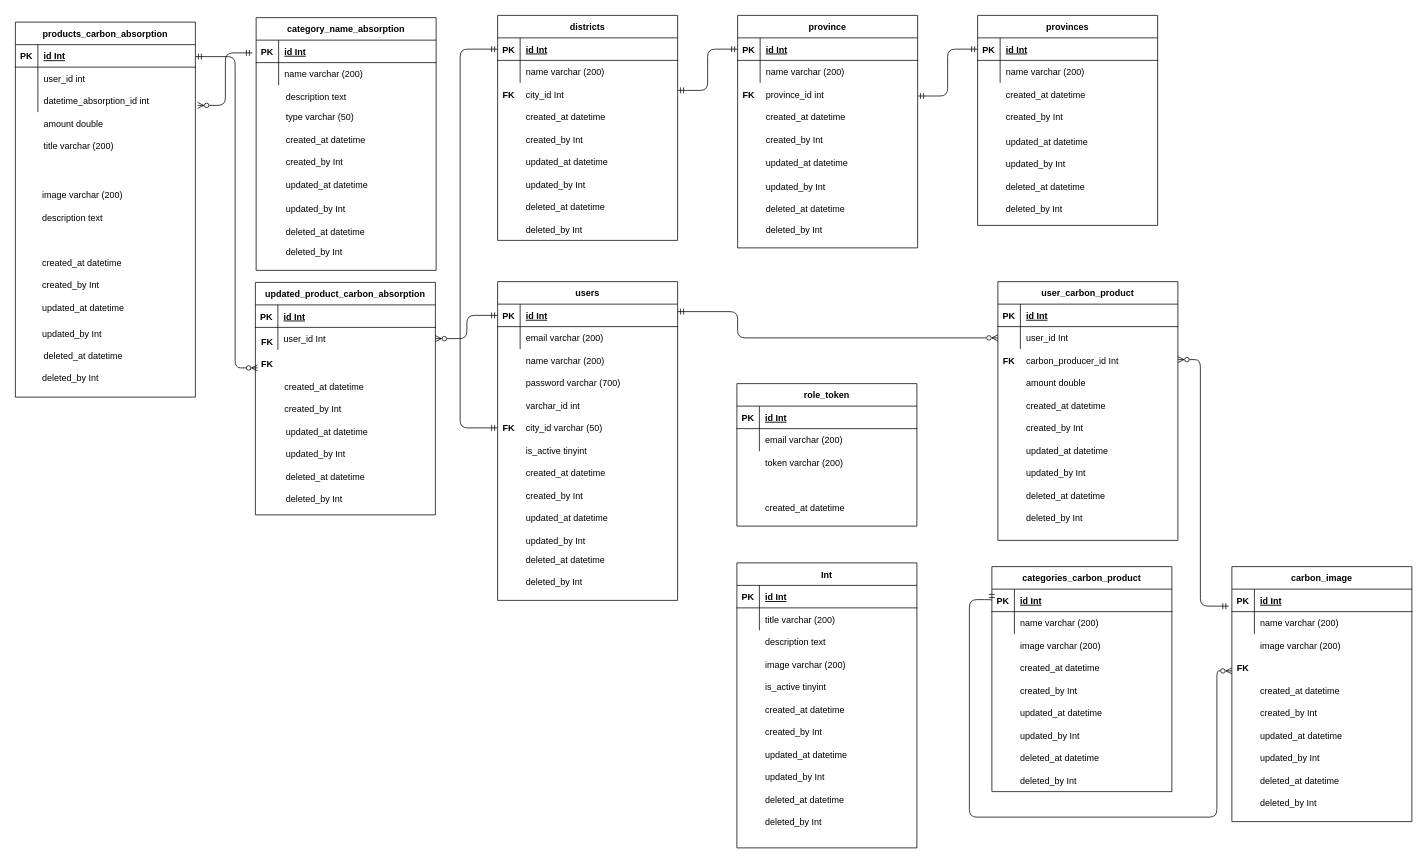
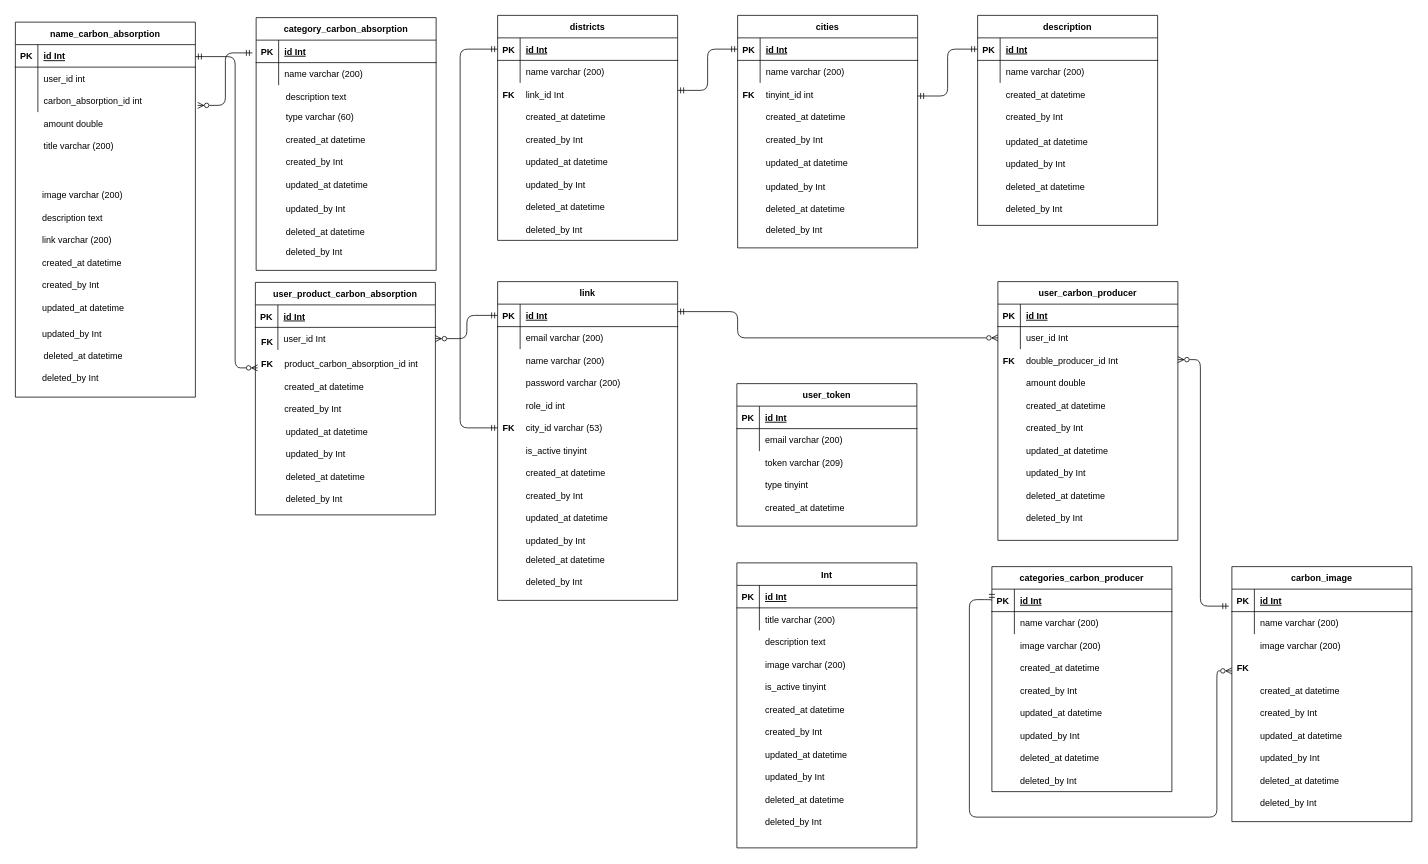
- <mxCell id="20" value="province" style="shape=table;startSize=30;container=1;collapsible=1;childLayout=tableLayout;fixedRows=1;rowLines=0;fontStyle=1;align=center;resizeLast=1;" vertex="1" parent="1"><mxGeometry x="983" y="20" width="240" height="310" as="geometry" /></mxCell>
+ <mxCell id="20" value="cities" style="shape=table;startSize=30;container=1;collapsible=1;childLayout=tableLayout;fixedRows=1;rowLines=0;fontStyle=1;align=center;resizeLast=1;" vertex="1" parent="1"><mxGeometry x="983" y="20" width="240" height="310" as="geometry" /></mxCell>
- <mxCell id="28" value="provinces" style="shape=table;startSize=30;container=1;collapsible=1;childLayout=tableLayout;fixedRows=1;rowLines=0;fontStyle=1;align=center;resizeLast=1;" vertex="1" parent="1"><mxGeometry x="1303" y="20" width="240" height="280" as="geometry" /></mxCell>
+ <mxCell id="28" value="description" style="shape=table;startSize=30;container=1;collapsible=1;childLayout=tableLayout;fixedRows=1;rowLines=0;fontStyle=1;align=center;resizeLast=1;" vertex="1" parent="1"><mxGeometry x="1303" y="20" width="240" height="280" as="geometry" /></mxCell>
- <mxCell id="64" value="category_name_absorption" style="shape=table;startSize=30;container=1;collapsible=1;childLayout=tableLayout;fixedRows=1;rowLines=0;fontStyle=1;align=center;resizeLast=1;" vertex="1" parent="1"><mxGeometry x="341" y="23" width="240" height="337" as="geometry" /></mxCell>
+ <mxCell id="64" value="category_carbon_absorption" style="shape=table;startSize=30;container=1;collapsible=1;childLayout=tableLayout;fixedRows=1;rowLines=0;fontStyle=1;align=center;resizeLast=1;" vertex="1" parent="1"><mxGeometry x="341" y="23" width="240" height="337" as="geometry" /></mxCell>
- <mxCell id="176" value="products_carbon_absorption" style="shape=table;startSize=30;container=1;collapsible=1;childLayout=tableLayout;fixedRows=1;rowLines=0;fontStyle=1;align=center;resizeLast=1;" vertex="1" parent="1"><mxGeometry x="20" y="29" width="240" height="500" as="geometry" /></mxCell>
+ <mxCell id="176" value="name_carbon_absorption" style="shape=table;startSize=30;container=1;collapsible=1;childLayout=tableLayout;fixedRows=1;rowLines=0;fontStyle=1;align=center;resizeLast=1;" vertex="1" parent="1"><mxGeometry x="20" y="29" width="240" height="500" as="geometry" /></mxCell>
- <mxCell id="19" value="city_id Int" style="shape=partialRectangle;overflow=hidden;connectable=0;fillColor=none;top=0;left=0;bottom=0;right=0;align=left;spacingLeft=6;" vertex="1" parent="1"><mxGeometry x="693" y="110" width="220" height="30" as="geometry"><mxRectangle width="220" height="30" as="alternateBounds" /></mxGeometry></mxCell>
+ <mxCell id="19" value="link_id Int" style="shape=partialRectangle;overflow=hidden;connectable=0;fillColor=none;top=0;left=0;bottom=0;right=0;align=left;spacingLeft=6;" vertex="1" parent="1"><mxGeometry x="693" y="110" width="220" height="30" as="geometry"><mxRectangle width="220" height="30" as="alternateBounds" /></mxGeometry></mxCell>
- <mxCell id="27" value="province_id int" style="shape=partialRectangle;overflow=hidden;connectable=0;fillColor=none;top=0;left=0;bottom=0;right=0;align=left;spacingLeft=6;" vertex="1" parent="1"><mxGeometry x="1013" y="110" width="210" height="30" as="geometry"><mxRectangle width="210" height="30" as="alternateBounds" /></mxGeometry></mxCell>
+ <mxCell id="27" value="tinyint_id int" style="shape=partialRectangle;overflow=hidden;connectable=0;fillColor=none;top=0;left=0;bottom=0;right=0;align=left;spacingLeft=6;" vertex="1" parent="1"><mxGeometry x="1013" y="110" width="210" height="30" as="geometry"><mxRectangle width="210" height="30" as="alternateBounds" /></mxGeometry></mxCell>
- <mxCell id="190" value="datetime_absorption_id int" style="shape=partialRectangle;overflow=hidden;connectable=0;fillColor=none;top=0;left=0;bottom=0;right=0;align=left;spacingLeft=6;" vertex="1" parent="1"><mxGeometry x="50" y="119" width="210" height="30" as="geometry"><mxRectangle width="210" height="30" as="alternateBounds" /></mxGeometry></mxCell>
+ <mxCell id="190" value="carbon_absorption_id int" style="shape=partialRectangle;overflow=hidden;connectable=0;fillColor=none;top=0;left=0;bottom=0;right=0;align=left;spacingLeft=6;" vertex="1" parent="1"><mxGeometry x="50" y="119" width="210" height="30" as="geometry"><mxRectangle width="210" height="30" as="alternateBounds" /></mxGeometry></mxCell>
- <mxCell id="72" value="type varchar (50)" style="shape=partialRectangle;overflow=hidden;connectable=0;fillColor=none;top=0;left=0;bottom=0;right=0;align=left;spacingLeft=6;" vertex="1" parent="1"><mxGeometry x="373" y="140" width="210" height="30" as="geometry"><mxRectangle width="210" height="30" as="alternateBounds" /></mxGeometry></mxCell>
+ <mxCell id="72" value="type varchar (60)" style="shape=partialRectangle;overflow=hidden;connectable=0;fillColor=none;top=0;left=0;bottom=0;right=0;align=left;spacingLeft=6;" vertex="1" parent="1"><mxGeometry x="373" y="140" width="210" height="30" as="geometry"><mxRectangle width="210" height="30" as="alternateBounds" /></mxGeometry></mxCell>
+ <mxCell id="188" value="link varchar (200)" style="shape=partialRectangle;overflow=hidden;connectable=0;fillColor=none;top=0;left=0;bottom=0;right=0;align=left;spacingLeft=6;" vertex="1" parent="1"><mxGeometry x="48" y="304" width="210" height="30" as="geometry"><mxRectangle width="210" height="30" as="alternateBounds" /></mxGeometry></mxCell>
- <mxCell id="2" value="users" style="shape=table;startSize=30;container=1;collapsible=1;childLayout=tableLayout;fixedRows=1;rowLines=0;fontStyle=1;align=center;resizeLast=1;" vertex="1" parent="1"><mxGeometry x="663" y="375" width="240" height="425" as="geometry" /></mxCell>
+ <mxCell id="2" value="link" style="shape=table;startSize=30;container=1;collapsible=1;childLayout=tableLayout;fixedRows=1;rowLines=0;fontStyle=1;align=center;resizeLast=1;" vertex="1" parent="1"><mxGeometry x="663" y="375" width="240" height="425" as="geometry" /></mxCell>
- <mxCell id="55" value="user_carbon_product" style="shape=table;startSize=30;container=1;collapsible=1;childLayout=tableLayout;fixedRows=1;rowLines=0;fontStyle=1;align=center;resizeLast=1;" vertex="1" parent="1"><mxGeometry x="1330" y="375" width="240" height="345" as="geometry" /></mxCell>
+ <mxCell id="55" value="user_carbon_producer" style="shape=table;startSize=30;container=1;collapsible=1;childLayout=tableLayout;fixedRows=1;rowLines=0;fontStyle=1;align=center;resizeLast=1;" vertex="1" parent="1"><mxGeometry x="1330" y="375" width="240" height="345" as="geometry" /></mxCell>
- <mxCell id="73" value="updated_product_carbon_absorption" style="shape=table;startSize=30;container=1;collapsible=1;childLayout=tableLayout;fixedRows=1;rowLines=0;fontStyle=1;align=center;resizeLast=1;" vertex="1" parent="1"><mxGeometry x="340" y="376" width="240" height="310" as="geometry" /></mxCell>
+ <mxCell id="73" value="user_product_carbon_absorption" style="shape=table;startSize=30;container=1;collapsible=1;childLayout=tableLayout;fixedRows=1;rowLines=0;fontStyle=1;align=center;resizeLast=1;" vertex="1" parent="1"><mxGeometry x="340" y="376" width="240" height="310" as="geometry" /></mxCell>
- <mxCell id="62" value="carbon_producer_id Int" style="shape=partialRectangle;overflow=hidden;connectable=0;fillColor=none;top=0;left=0;bottom=0;right=0;align=left;spacingLeft=6;" vertex="1" parent="1"><mxGeometry x="1360" y="465" width="210" height="30" as="geometry"><mxRectangle width="210" height="30" as="alternateBounds" /></mxGeometry></mxCell>
+ <mxCell id="62" value="double_producer_id Int" style="shape=partialRectangle;overflow=hidden;connectable=0;fillColor=none;top=0;left=0;bottom=0;right=0;align=left;spacingLeft=6;" vertex="1" parent="1"><mxGeometry x="1360" y="465" width="210" height="30" as="geometry"><mxRectangle width="210" height="30" as="alternateBounds" /></mxGeometry></mxCell>
+ <mxCell id="80" value="product_carbon_absorption_id int" style="shape=partialRectangle;overflow=hidden;connectable=0;fillColor=none;top=0;left=0;bottom=0;right=0;align=left;spacingLeft=6;" vertex="1" parent="1"><mxGeometry x="371" y="469.5" width="210" height="30" as="geometry"><mxRectangle width="210" height="30" as="alternateBounds" /></mxGeometry></mxCell>
- <mxCell id="10" value="password varchar (700)" style="shape=partialRectangle;overflow=hidden;connectable=0;fillColor=none;top=0;left=0;bottom=0;right=0;align=left;spacingLeft=6;" vertex="1" parent="1"><mxGeometry x="693" y="495" width="220" height="30" as="geometry"><mxRectangle width="220" height="30" as="alternateBounds" /></mxGeometry></mxCell>
+ <mxCell id="10" value="password varchar (200)" style="shape=partialRectangle;overflow=hidden;connectable=0;fillColor=none;top=0;left=0;bottom=0;right=0;align=left;spacingLeft=6;" vertex="1" parent="1"><mxGeometry x="693" y="495" width="220" height="30" as="geometry"><mxRectangle width="220" height="30" as="alternateBounds" /></mxGeometry></mxCell>
- <mxCell id="150" value="role_token" style="shape=table;startSize=30;container=1;collapsible=1;childLayout=tableLayout;fixedRows=1;rowLines=0;fontStyle=1;align=center;resizeLast=1;" vertex="1" parent="1"><mxGeometry x="982" y="511" width="240" height="190" as="geometry" /></mxCell>
+ <mxCell id="150" value="user_token" style="shape=table;startSize=30;container=1;collapsible=1;childLayout=tableLayout;fixedRows=1;rowLines=0;fontStyle=1;align=center;resizeLast=1;" vertex="1" parent="1"><mxGeometry x="982" y="511" width="240" height="190" as="geometry" /></mxCell>
- <mxCell id="11" value="varchar_id int" style="shape=partialRectangle;overflow=hidden;connectable=0;fillColor=none;top=0;left=0;bottom=0;right=0;align=left;spacingLeft=6;" vertex="1" parent="1"><mxGeometry x="693" y="525" width="220" height="30" as="geometry"><mxRectangle width="220" height="30" as="alternateBounds" /></mxGeometry></mxCell>
+ <mxCell id="11" value="role_id int" style="shape=partialRectangle;overflow=hidden;connectable=0;fillColor=none;top=0;left=0;bottom=0;right=0;align=left;spacingLeft=6;" vertex="1" parent="1"><mxGeometry x="693" y="525" width="220" height="30" as="geometry"><mxRectangle width="220" height="30" as="alternateBounds" /></mxGeometry></mxCell>
- <mxCell id="136" value="city_id varchar (50)" style="shape=partialRectangle;overflow=hidden;connectable=0;fillColor=none;top=0;left=0;bottom=0;right=0;align=left;spacingLeft=6;" vertex="1" parent="1"><mxGeometry x="693" y="555" width="210" height="30" as="geometry"><mxRectangle width="210" height="30" as="alternateBounds" /></mxGeometry></mxCell>
+ <mxCell id="136" value="city_id varchar (53)" style="shape=partialRectangle;overflow=hidden;connectable=0;fillColor=none;top=0;left=0;bottom=0;right=0;align=left;spacingLeft=6;" vertex="1" parent="1"><mxGeometry x="693" y="555" width="210" height="30" as="geometry"><mxRectangle width="210" height="30" as="alternateBounds" /></mxGeometry></mxCell>
- <mxCell id="157" value="token varchar (200)" style="shape=partialRectangle;overflow=hidden;connectable=0;fillColor=none;top=0;left=0;bottom=0;right=0;align=left;spacingLeft=6;" vertex="1" parent="1"><mxGeometry x="1012" y="601" width="210" height="30" as="geometry"><mxRectangle width="210" height="30" as="alternateBounds" /></mxGeometry></mxCell>
+ <mxCell id="157" value="token varchar (209)" style="shape=partialRectangle;overflow=hidden;connectable=0;fillColor=none;top=0;left=0;bottom=0;right=0;align=left;spacingLeft=6;" vertex="1" parent="1"><mxGeometry x="1012" y="601" width="210" height="30" as="geometry"><mxRectangle width="210" height="30" as="alternateBounds" /></mxGeometry></mxCell>
+ <mxCell id="158" value="type tinyint" style="shape=partialRectangle;overflow=hidden;connectable=0;fillColor=none;top=0;left=0;bottom=0;right=0;align=left;spacingLeft=6;" vertex="1" parent="1"><mxGeometry x="1012" y="631" width="210" height="30" as="geometry"><mxRectangle width="210" height="30" as="alternateBounds" /></mxGeometry></mxCell>
- <mxCell id="35" value="categories_carbon_product" style="shape=table;startSize=30;container=1;collapsible=1;childLayout=tableLayout;fixedRows=1;rowLines=0;fontStyle=1;align=center;resizeLast=1;" vertex="1" parent="1"><mxGeometry x="1322" y="755" width="240" height="300" as="geometry" /></mxCell>
+ <mxCell id="35" value="categories_carbon_producer" style="shape=table;startSize=30;container=1;collapsible=1;childLayout=tableLayout;fixedRows=1;rowLines=0;fontStyle=1;align=center;resizeLast=1;" vertex="1" parent="1"><mxGeometry x="1322" y="755" width="240" height="300" as="geometry" /></mxCell>
